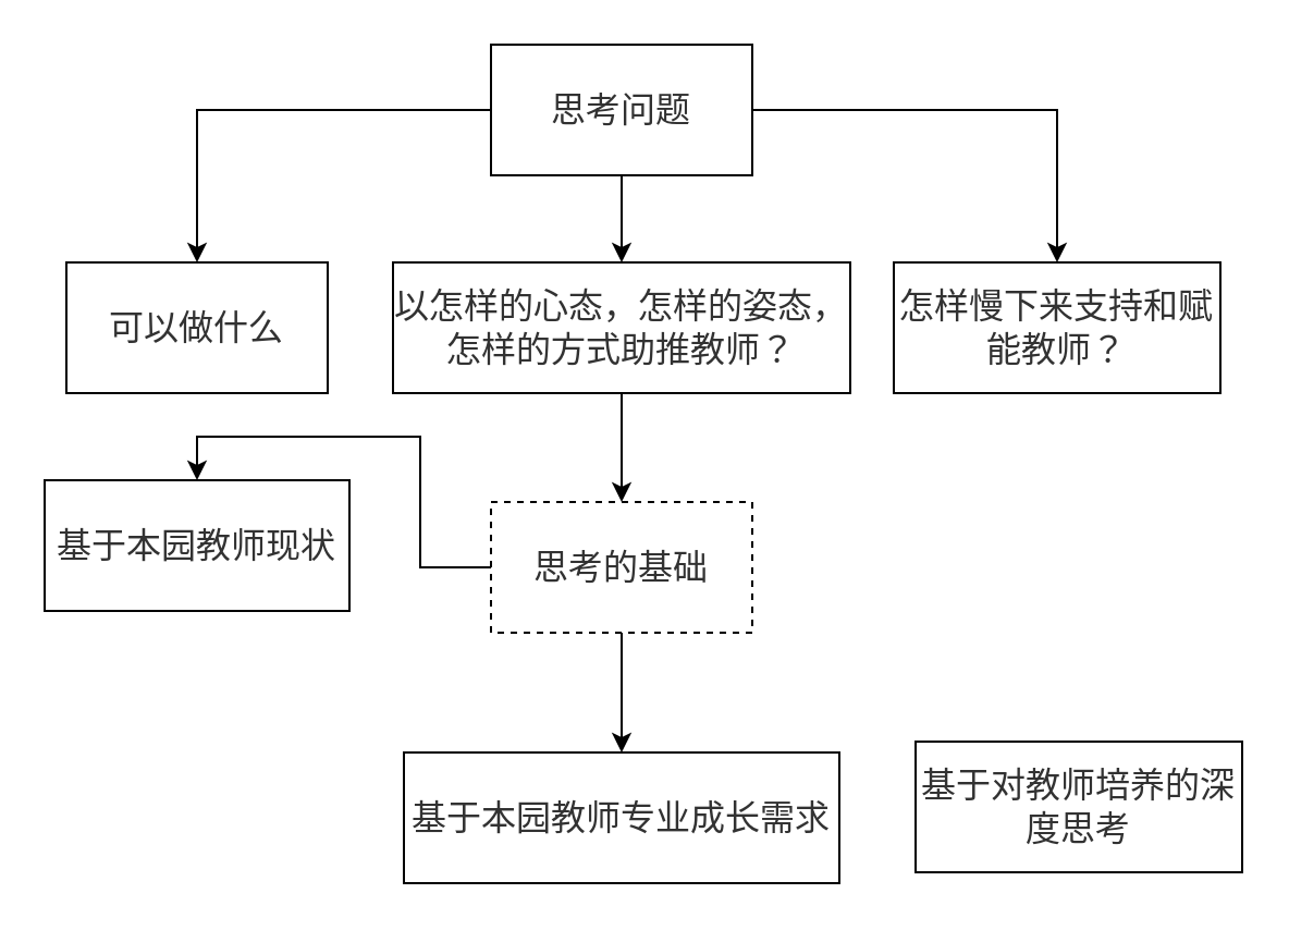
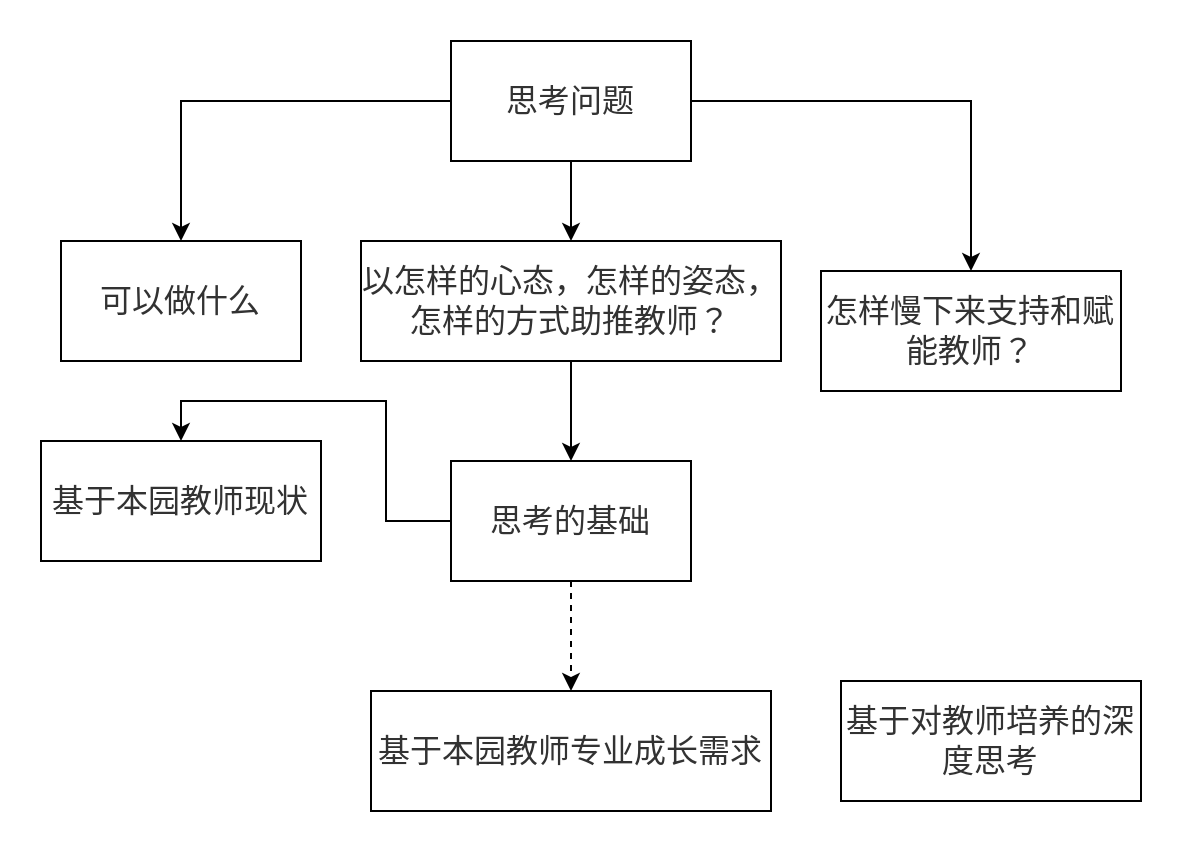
- <mxCell id="9" value="&lt;span style=&quot;color: rgb(50, 50, 50); font-family: &amp;quot;Microsoft YaHei&amp;quot;, 微软雅黑, Arial; font-size: 16px; background-color: rgba(255, 255, 255, 0.01);&quot;&gt;怎样慢下来支持和赋能教师？&lt;/span&gt;" style="rounded=0;whiteSpace=wrap;html=1;" vertex="1" parent="1"><mxGeometry x="410" y="120" width="150" height="60" as="geometry" /></mxCell>
+ <mxCell id="9" value="&lt;span style=&quot;color: rgb(50, 50, 50); font-family: &amp;quot;Microsoft YaHei&amp;quot;, 微软雅黑, Arial; font-size: 16px; background-color: rgba(255, 255, 255, 0.01);&quot;&gt;怎样慢下来支持和赋能教师？&lt;/span&gt;" style="rounded=0;whiteSpace=wrap;html=1;" vertex="1" parent="1"><mxGeometry x="410" y="135" width="150" height="60" as="geometry" /></mxCell>
- <mxCell id="12" value="&lt;span style=&quot;color: rgb(50, 50, 50); font-family: &amp;quot;Microsoft YaHei&amp;quot;, 微软雅黑, Arial; font-size: 16px; background-color: rgba(255, 255, 255, 0.01);&quot;&gt;思考的基础&lt;/span&gt;" style="rounded=0;whiteSpace=wrap;html=1;dashed=1;" vertex="1" parent="1"><mxGeometry x="225" y="230" width="120" height="60" as="geometry" /></mxCell>
+ <mxCell id="12" value="&lt;span style=&quot;color: rgb(50, 50, 50); font-family: &amp;quot;Microsoft YaHei&amp;quot;, 微软雅黑, Arial; font-size: 16px; background-color: rgba(255, 255, 255, 0.01);&quot;&gt;思考的基础&lt;/span&gt;" style="rounded=0;whiteSpace=wrap;html=1;" vertex="1" parent="1"><mxGeometry x="225" y="230" width="120" height="60" as="geometry" /></mxCell>
- <mxCell id="10" value="" style="edgeStyle=orthogonalEdgeStyle;rounded=0;orthogonalLoop=1;jettySize=auto;html=1;" edge="1" parent="1" source="12" target="14"><mxGeometry relative="1" as="geometry" /></mxCell>
+ <mxCell id="10" value="" style="edgeStyle=orthogonalEdgeStyle;rounded=0;orthogonalLoop=1;jettySize=auto;html=1;dashed=1;" edge="1" parent="1" source="12" target="14"><mxGeometry relative="1" as="geometry" /></mxCell>
